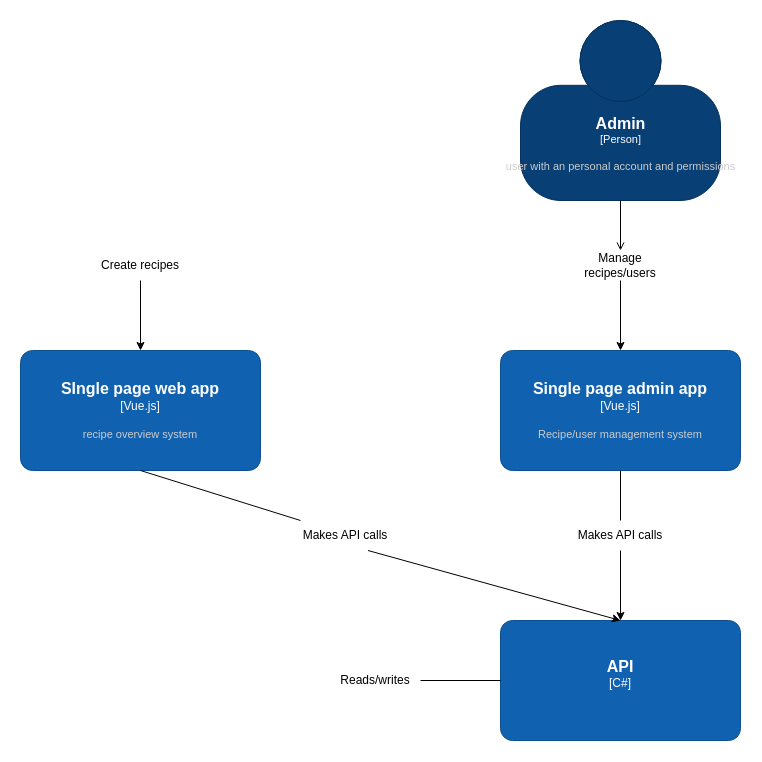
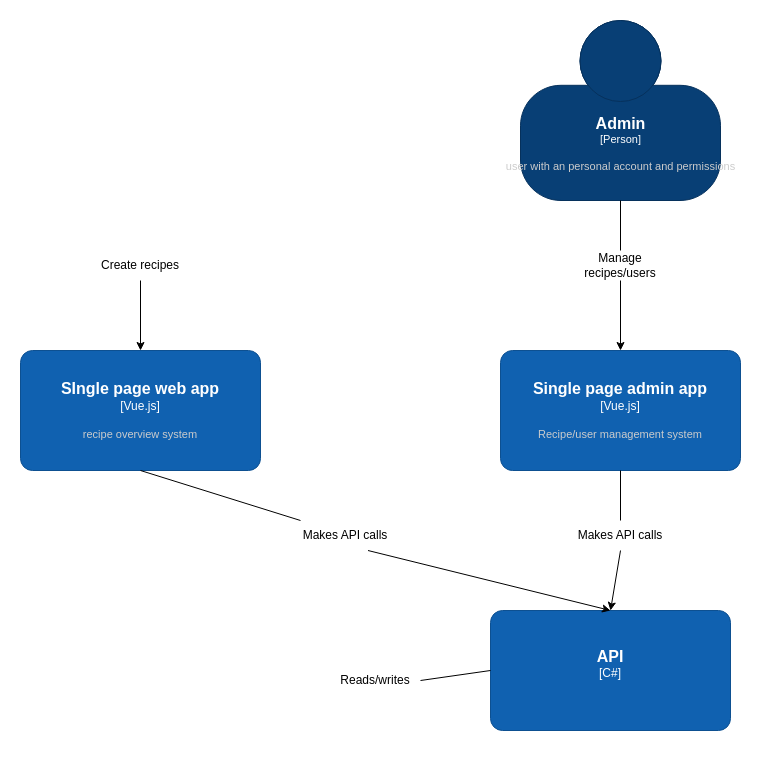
- <mxCell id="10" value="" style="endArrow=open;html=1;rounded=0;exitX=0.5;exitY=1;exitDx=0;exitDy=0;exitPerimeter=0;entryX=0.5;entryY=0;entryDx=0;entryDy=0;entryPerimeter=0;" edge="1" parent="1" source="2" target="9"><mxGeometry width="50" height="50" relative="1" as="geometry"><mxPoint x="620" y="200" as="sourcePoint" /><mxPoint x="620" y="350" as="targetPoint" /></mxGeometry></mxCell>
+ <mxCell id="10" value="" style="endArrow=none;html=1;rounded=0;exitX=0.5;exitY=1;exitDx=0;exitDy=0;exitPerimeter=0;entryX=0.5;entryY=0;entryDx=0;entryDy=0;entryPerimeter=0;" edge="1" parent="1" source="2" target="9"><mxGeometry width="50" height="50" relative="1" as="geometry"><mxPoint x="620" y="200" as="sourcePoint" /><mxPoint x="620" y="350" as="targetPoint" /></mxGeometry></mxCell>
- <mxCell id="5" value="&lt;font style=&quot;font-size: 16px&quot;&gt;&lt;b&gt;API&lt;/b&gt;&lt;/font&gt;&lt;div&gt;[C#]&lt;/div&gt;&lt;br&gt;&lt;div&gt;&lt;font style=&quot;font-size: 11px&quot;&gt;&lt;font color=&quot;#cccccc&quot;&gt;&lt;/font&gt;&lt;/div&gt;" style="rounded=1;whiteSpace=wrap;html=1;labelBackgroundColor=none;fillColor=#1061B0;fontColor=#ffffff;align=center;arcSize=10;strokeColor=#0D5091;metaEdit=1;resizable=0;points=[[0.25,0,0],[0.5,0,0],[0.75,0,0],[1,0.25,0],[1,0.5,0],[1,0.75,0],[0.75,1,0],[0.5,1,0],[0.25,1,0],[0,0.75,0],[0,0.5,0],[0,0.25,0]];" vertex="1" parent="1"><mxGeometry x="500" y="620" width="240" height="120" as="geometry" /></mxCell>
+ <mxCell id="5" value="&lt;font style=&quot;font-size: 16px&quot;&gt;&lt;b&gt;API&lt;/b&gt;&lt;/font&gt;&lt;div&gt;[C#]&lt;/div&gt;&lt;br&gt;&lt;div&gt;&lt;font style=&quot;font-size: 11px&quot;&gt;&lt;font color=&quot;#cccccc&quot;&gt;&lt;/font&gt;&lt;/div&gt;" style="rounded=1;whiteSpace=wrap;html=1;labelBackgroundColor=none;fillColor=#1061B0;fontColor=#ffffff;align=center;arcSize=10;strokeColor=#0D5091;metaEdit=1;resizable=0;points=[[0.25,0,0],[0.5,0,0],[0.75,0,0],[1,0.25,0],[1,0.5,0],[1,0.75,0],[0.75,1,0],[0.5,1,0],[0.25,1,0],[0,0.75,0],[0,0.5,0],[0,0.25,0]];" vertex="1" parent="1"><mxGeometry x="490" y="610" width="240" height="120" as="geometry" /></mxCell>
